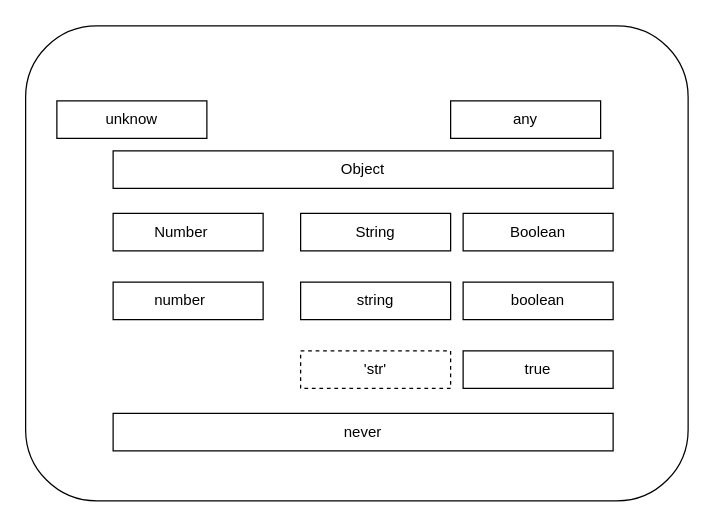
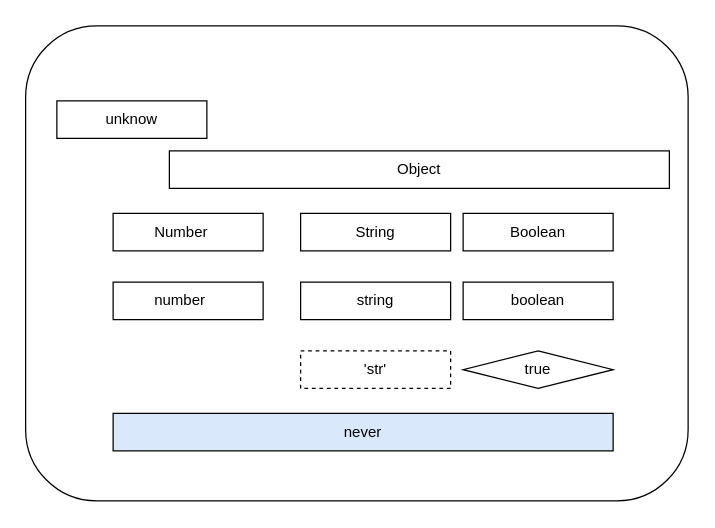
- <mxCell id="3" value="any&lt;br&gt;" style="rounded=0;whiteSpace=wrap;html=1;" vertex="1" parent="1"><mxGeometry x="360" y="80" width="120" height="30" as="geometry" /></mxCell>
- <mxCell id="6" value="Object&lt;br&gt;" style="rounded=0;whiteSpace=wrap;html=1;" vertex="1" parent="1"><mxGeometry x="90" y="120" width="400" height="30" as="geometry" /></mxCell>
+ <mxCell id="6" value="Object&lt;br&gt;" style="rounded=0;whiteSpace=wrap;html=1;" vertex="1" parent="1"><mxGeometry x="135" y="120" width="400" height="30" as="geometry" /></mxCell>
- <mxCell id="13" value="true" style="rounded=0;whiteSpace=wrap;html=1;" vertex="1" parent="1"><mxGeometry x="370" y="280" width="120" height="30" as="geometry" /></mxCell>
+ <mxCell id="13" value="true" style="rhombus;whiteSpace=wrap;html=1;" vertex="1" parent="1"><mxGeometry x="370" y="280" width="120" height="30" as="geometry" /></mxCell>
- <mxCell id="14" value="never" style="rounded=0;whiteSpace=wrap;html=1;" vertex="1" parent="1"><mxGeometry x="90" y="330" width="400" height="30" as="geometry" /></mxCell>
+ <mxCell id="14" value="never" style="rounded=0;whiteSpace=wrap;html=1;fillColor=#dae8fc;" vertex="1" parent="1"><mxGeometry x="90" y="330" width="400" height="30" as="geometry" /></mxCell>
